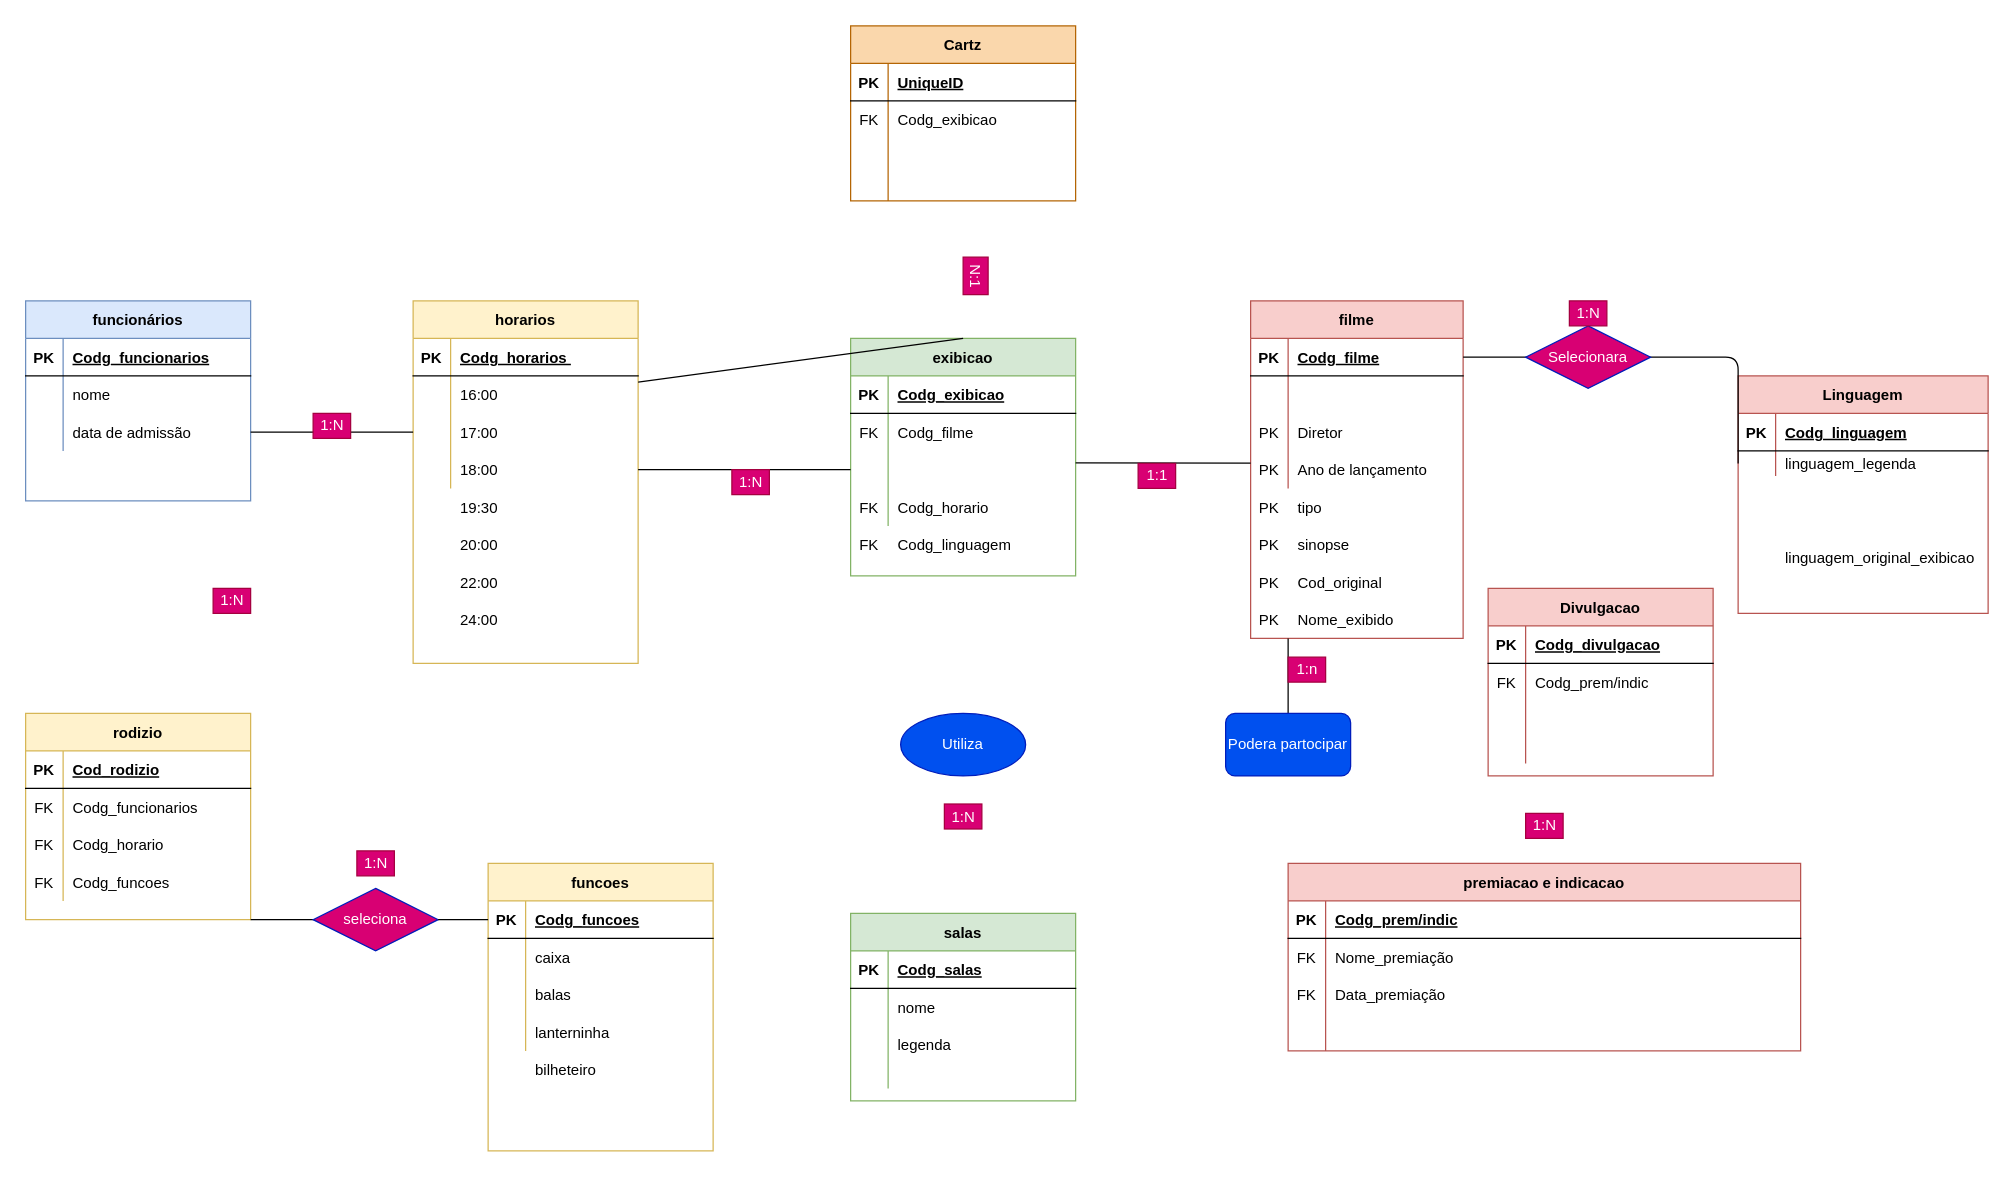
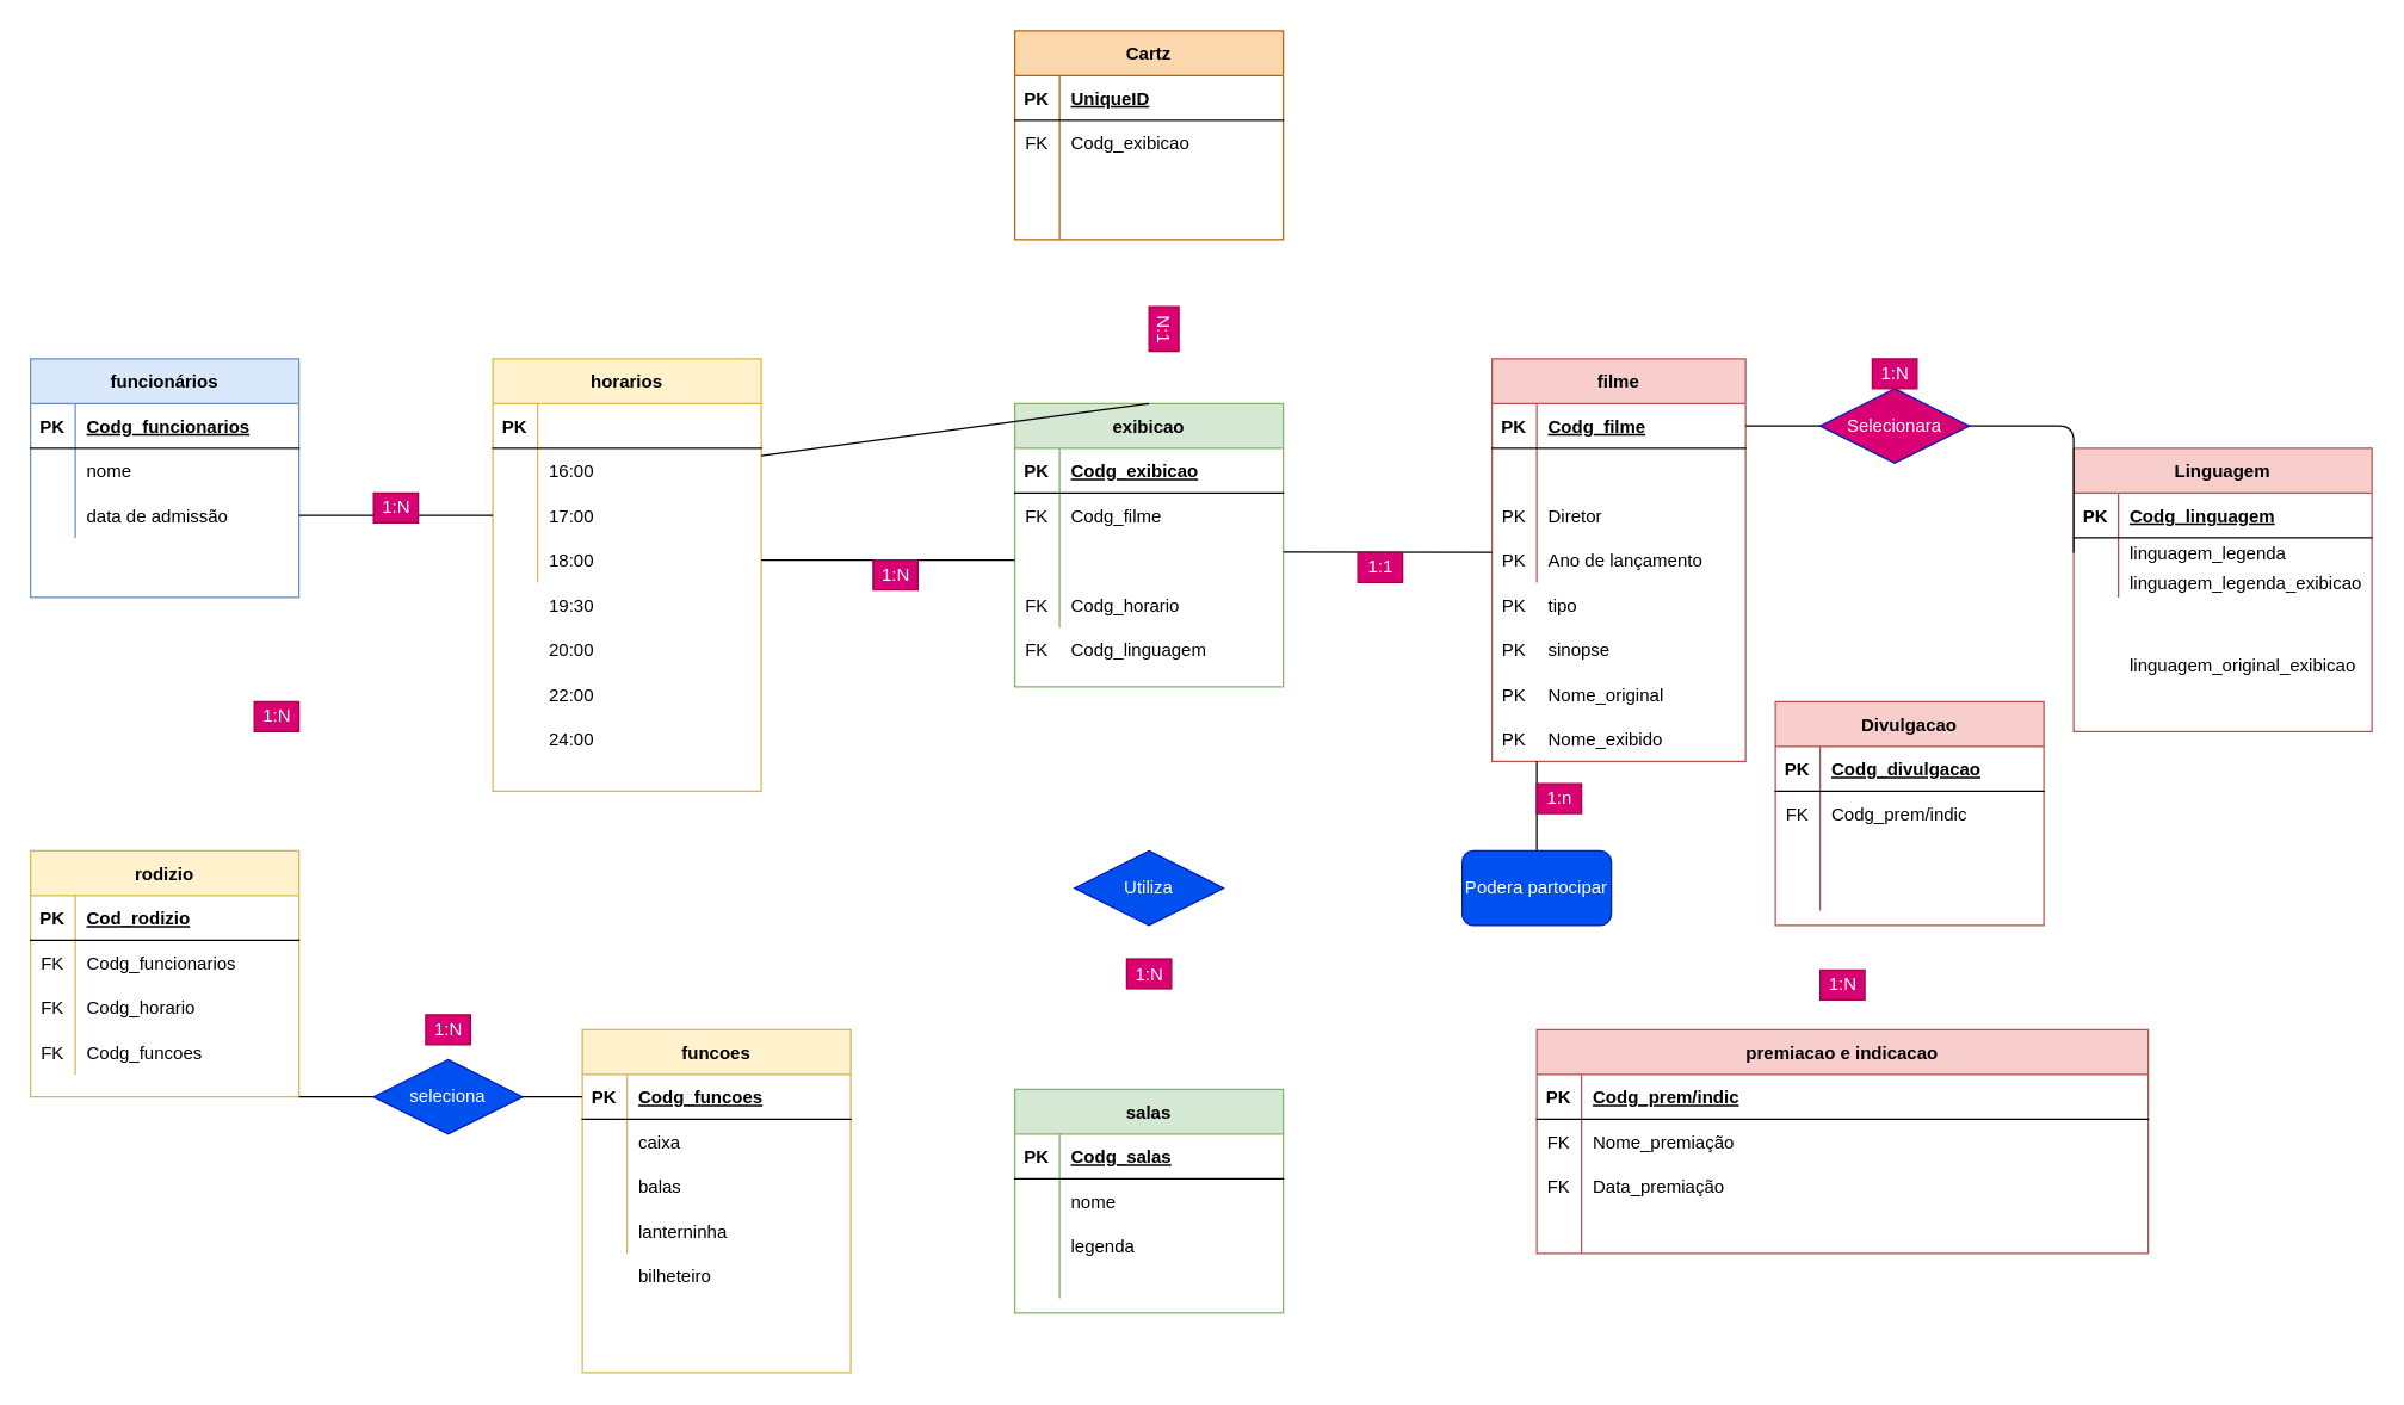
- <mxCell id="43" value="Codg_horarios " style="shape=partialRectangle;connectable=0;fillColor=none;top=0;left=0;bottom=0;right=0;align=left;spacingLeft=6;fontStyle=5;overflow=hidden;" parent="41" vertex="1"><mxGeometry x="30" width="150" height="30" as="geometry" /></mxCell>
+ <mxCell id="101" value="linguagem_legenda_exibicao" style="shape=partialRectangle;connectable=0;fillColor=none;top=0;left=0;bottom=0;right=0;align=left;spacingLeft=6;overflow=hidden;" parent="99" vertex="1"><mxGeometry x="30" width="170" height="20" as="geometry" /></mxCell>
- <mxCell id="179" value="Cod_original " style="shape=partialRectangle;connectable=0;fillColor=none;top=0;left=0;bottom=0;right=0;align=left;spacingLeft=6;overflow=hidden;" vertex="1" parent="1"><mxGeometry x="1030" y="450" width="150" height="30" as="geometry" /></mxCell>
+ <mxCell id="179" value="Nome_original " style="shape=partialRectangle;connectable=0;fillColor=none;top=0;left=0;bottom=0;right=0;align=left;spacingLeft=6;overflow=hidden;" vertex="1" parent="1"><mxGeometry x="1030" y="450" width="150" height="30" as="geometry" /></mxCell>
- <mxCell id="154" value="Utiliza" style="ellipse;whiteSpace=wrap;html=1;fillColor=#0050ef;strokeColor=#001DBC;fontColor=#ffffff;" parent="1" vertex="1"><mxGeometry x="720" y="570" width="100" height="50" as="geometry" /></mxCell>
+ <mxCell id="154" value="Utiliza" style="rhombus;whiteSpace=wrap;html=1;fillColor=#0050ef;strokeColor=#001DBC;fontColor=#ffffff;" parent="1" vertex="1"><mxGeometry x="720" y="570" width="100" height="50" as="geometry" /></mxCell>
- <mxCell id="151" value="seleciona" style="rhombus;whiteSpace=wrap;html=1;fillColor=#d80073;strokeColor=#001DBC;fontColor=#ffffff;" parent="1" vertex="1"><mxGeometry x="250" y="710" width="100" height="50" as="geometry" /></mxCell>
+ <mxCell id="151" value="seleciona" style="rhombus;whiteSpace=wrap;html=1;fillColor=#0050ef;strokeColor=#001DBC;fontColor=#ffffff;" parent="1" vertex="1"><mxGeometry x="250" y="710" width="100" height="50" as="geometry" /></mxCell>
